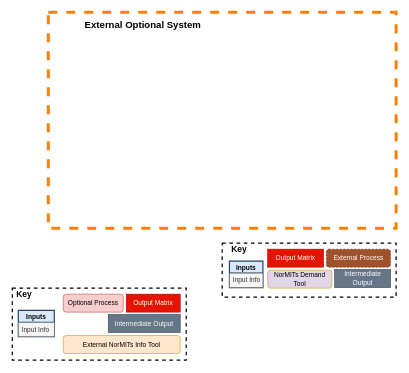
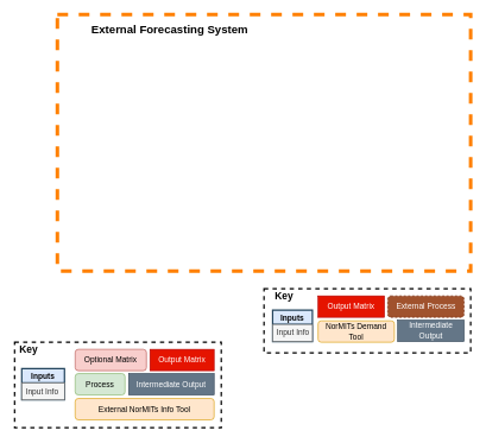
- <mxCell id="3" value="&lt;font style=&quot;font-size: 16px&quot;&gt;&lt;b&gt;External Optional System&lt;/b&gt;&lt;/font&gt;" style="text;html=1;strokeColor=none;fillColor=none;align=center;verticalAlign=middle;whiteSpace=wrap;rounded=0;dashed=1;fontSize=11;" vertex="1" parent="1"><mxGeometry x="120" y="30" width="236" height="20" as="geometry" /></mxCell>
+ <mxCell id="3" value="&lt;font style=&quot;font-size: 16px&quot;&gt;&lt;b&gt;External Forecasting System&lt;/b&gt;&lt;/font&gt;" style="text;html=1;strokeColor=none;fillColor=none;align=center;verticalAlign=middle;whiteSpace=wrap;rounded=0;dashed=1;fontSize=11;" vertex="1" parent="1"><mxGeometry x="120" y="30" width="236" height="20" as="geometry" /></mxCell>
- <mxCell id="11" value="&lt;span style=&quot;font-size: 11px&quot;&gt;NorMITs Demand Tool&lt;/span&gt;" style="rounded=1;whiteSpace=wrap;html=1;fillColor=#e1d5e7;strokeColor=#d79b00;" vertex="1" parent="4"><mxGeometry x="75.862" y="45" width="107.069" height="30" as="geometry" /></mxCell>
+ <mxCell id="11" value="&lt;span style=&quot;font-size: 11px&quot;&gt;NorMITs Demand Tool&lt;/span&gt;" style="rounded=1;whiteSpace=wrap;html=1;fillColor=#ffe6cc;strokeColor=#d79b00;" vertex="1" parent="4"><mxGeometry x="75.862" y="45" width="107.069" height="30" as="geometry" /></mxCell>
- <mxCell id="19" value="&lt;font style=&quot;font-size: 11px&quot;&gt;Optional Process&lt;/font&gt;" style="rounded=1;whiteSpace=wrap;html=1;fillColor=#f8cecc;strokeColor=#b85450;" vertex="1" parent="13"><mxGeometry x="85" y="10" width="100" height="30" as="geometry" /></mxCell>
+ <mxCell id="19" value="&lt;font style=&quot;font-size: 11px&quot;&gt;Optional Matrix&lt;/font&gt;" style="rounded=1;whiteSpace=wrap;html=1;fillColor=#f8cecc;strokeColor=#b85450;" vertex="1" parent="13"><mxGeometry x="85" y="10" width="100" height="30" as="geometry" /></mxCell>
+ <mxCell id="18" value="&lt;font style=&quot;font-size: 11px&quot;&gt;Process&lt;/font&gt;" style="rounded=1;whiteSpace=wrap;html=1;fillColor=#d5e8d4;strokeColor=#82b366;" vertex="1" parent="13"><mxGeometry x="85" y="44" width="70" height="30" as="geometry" /></mxCell>
